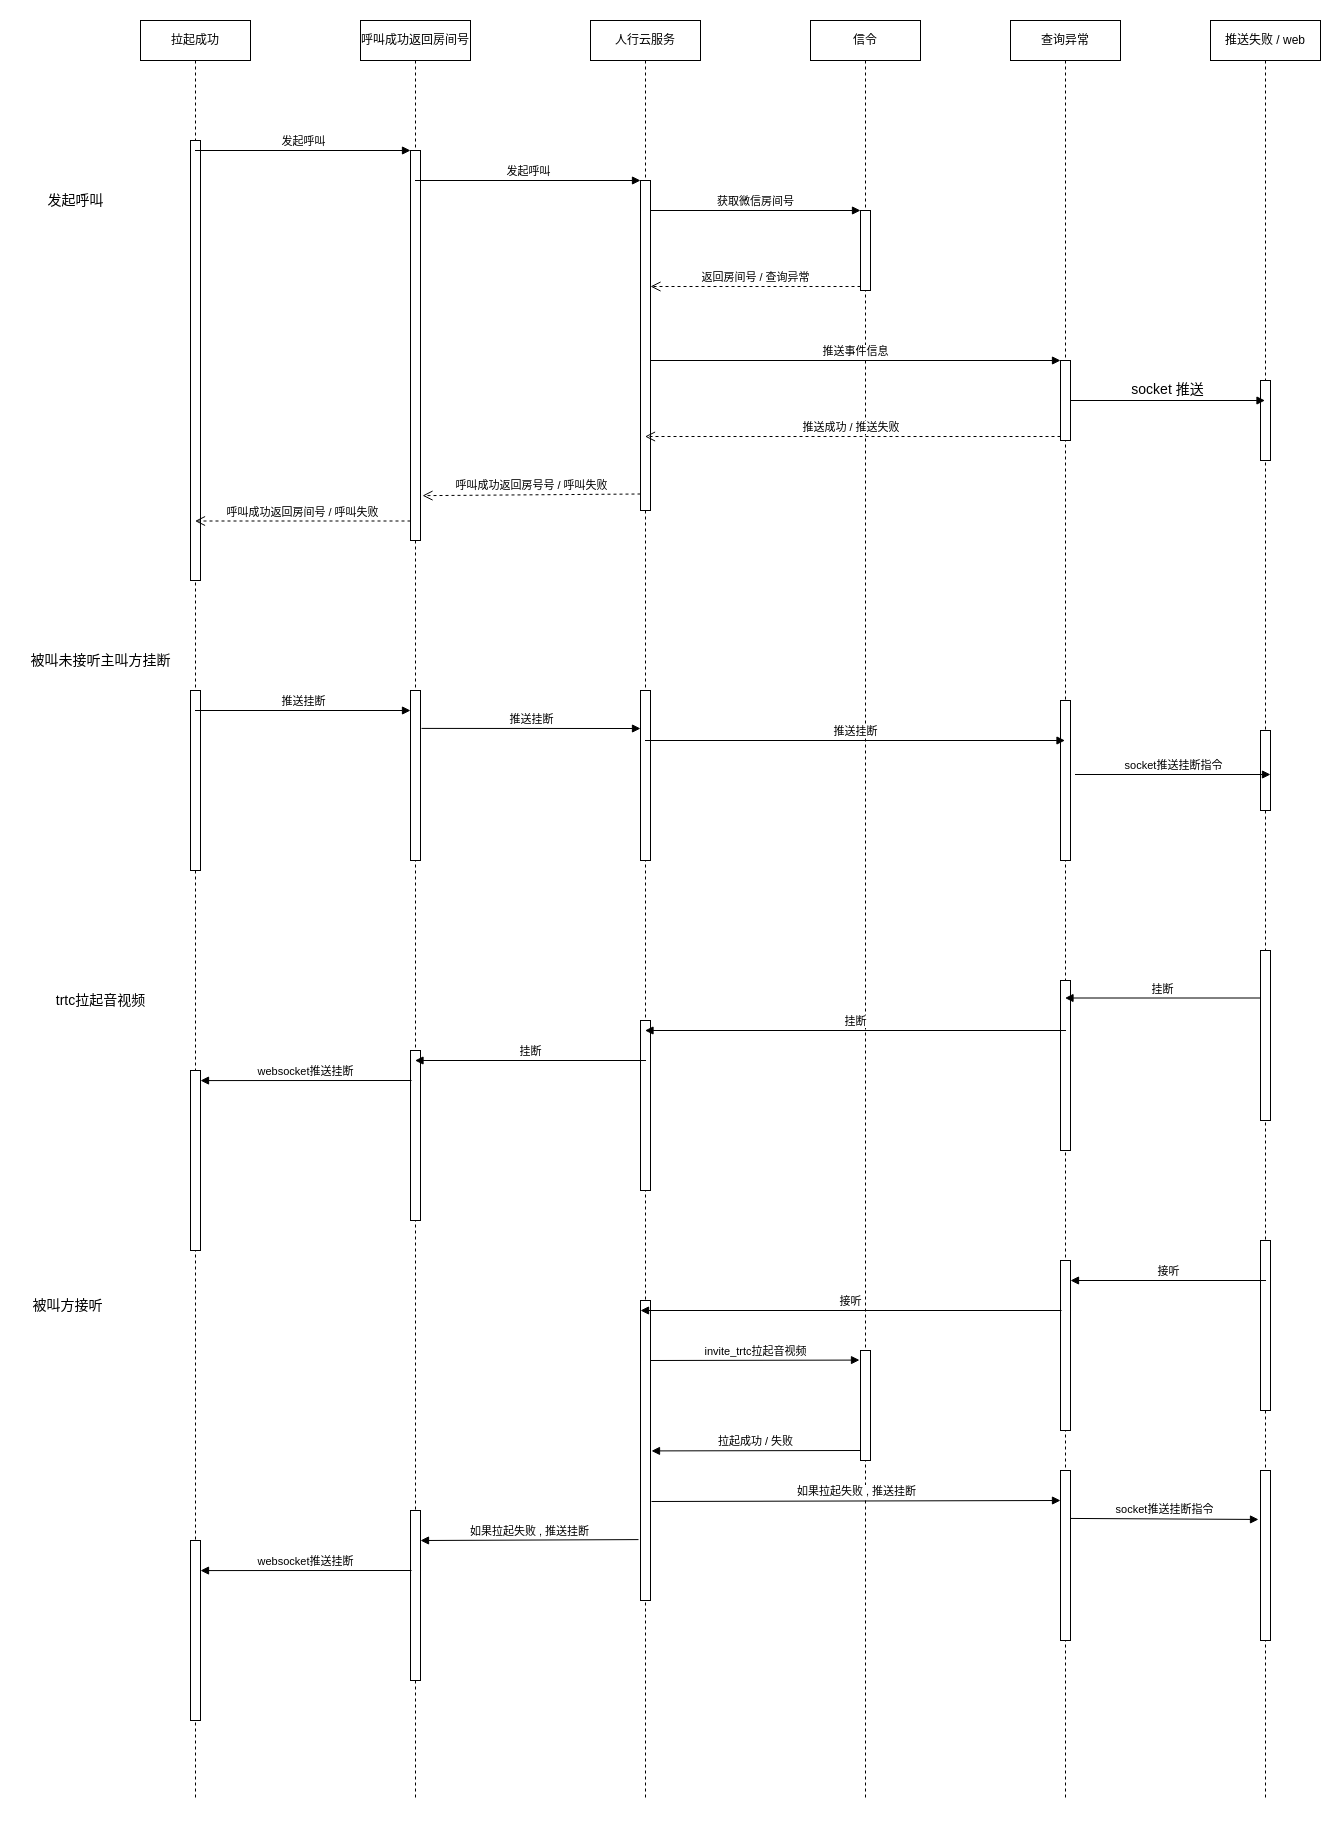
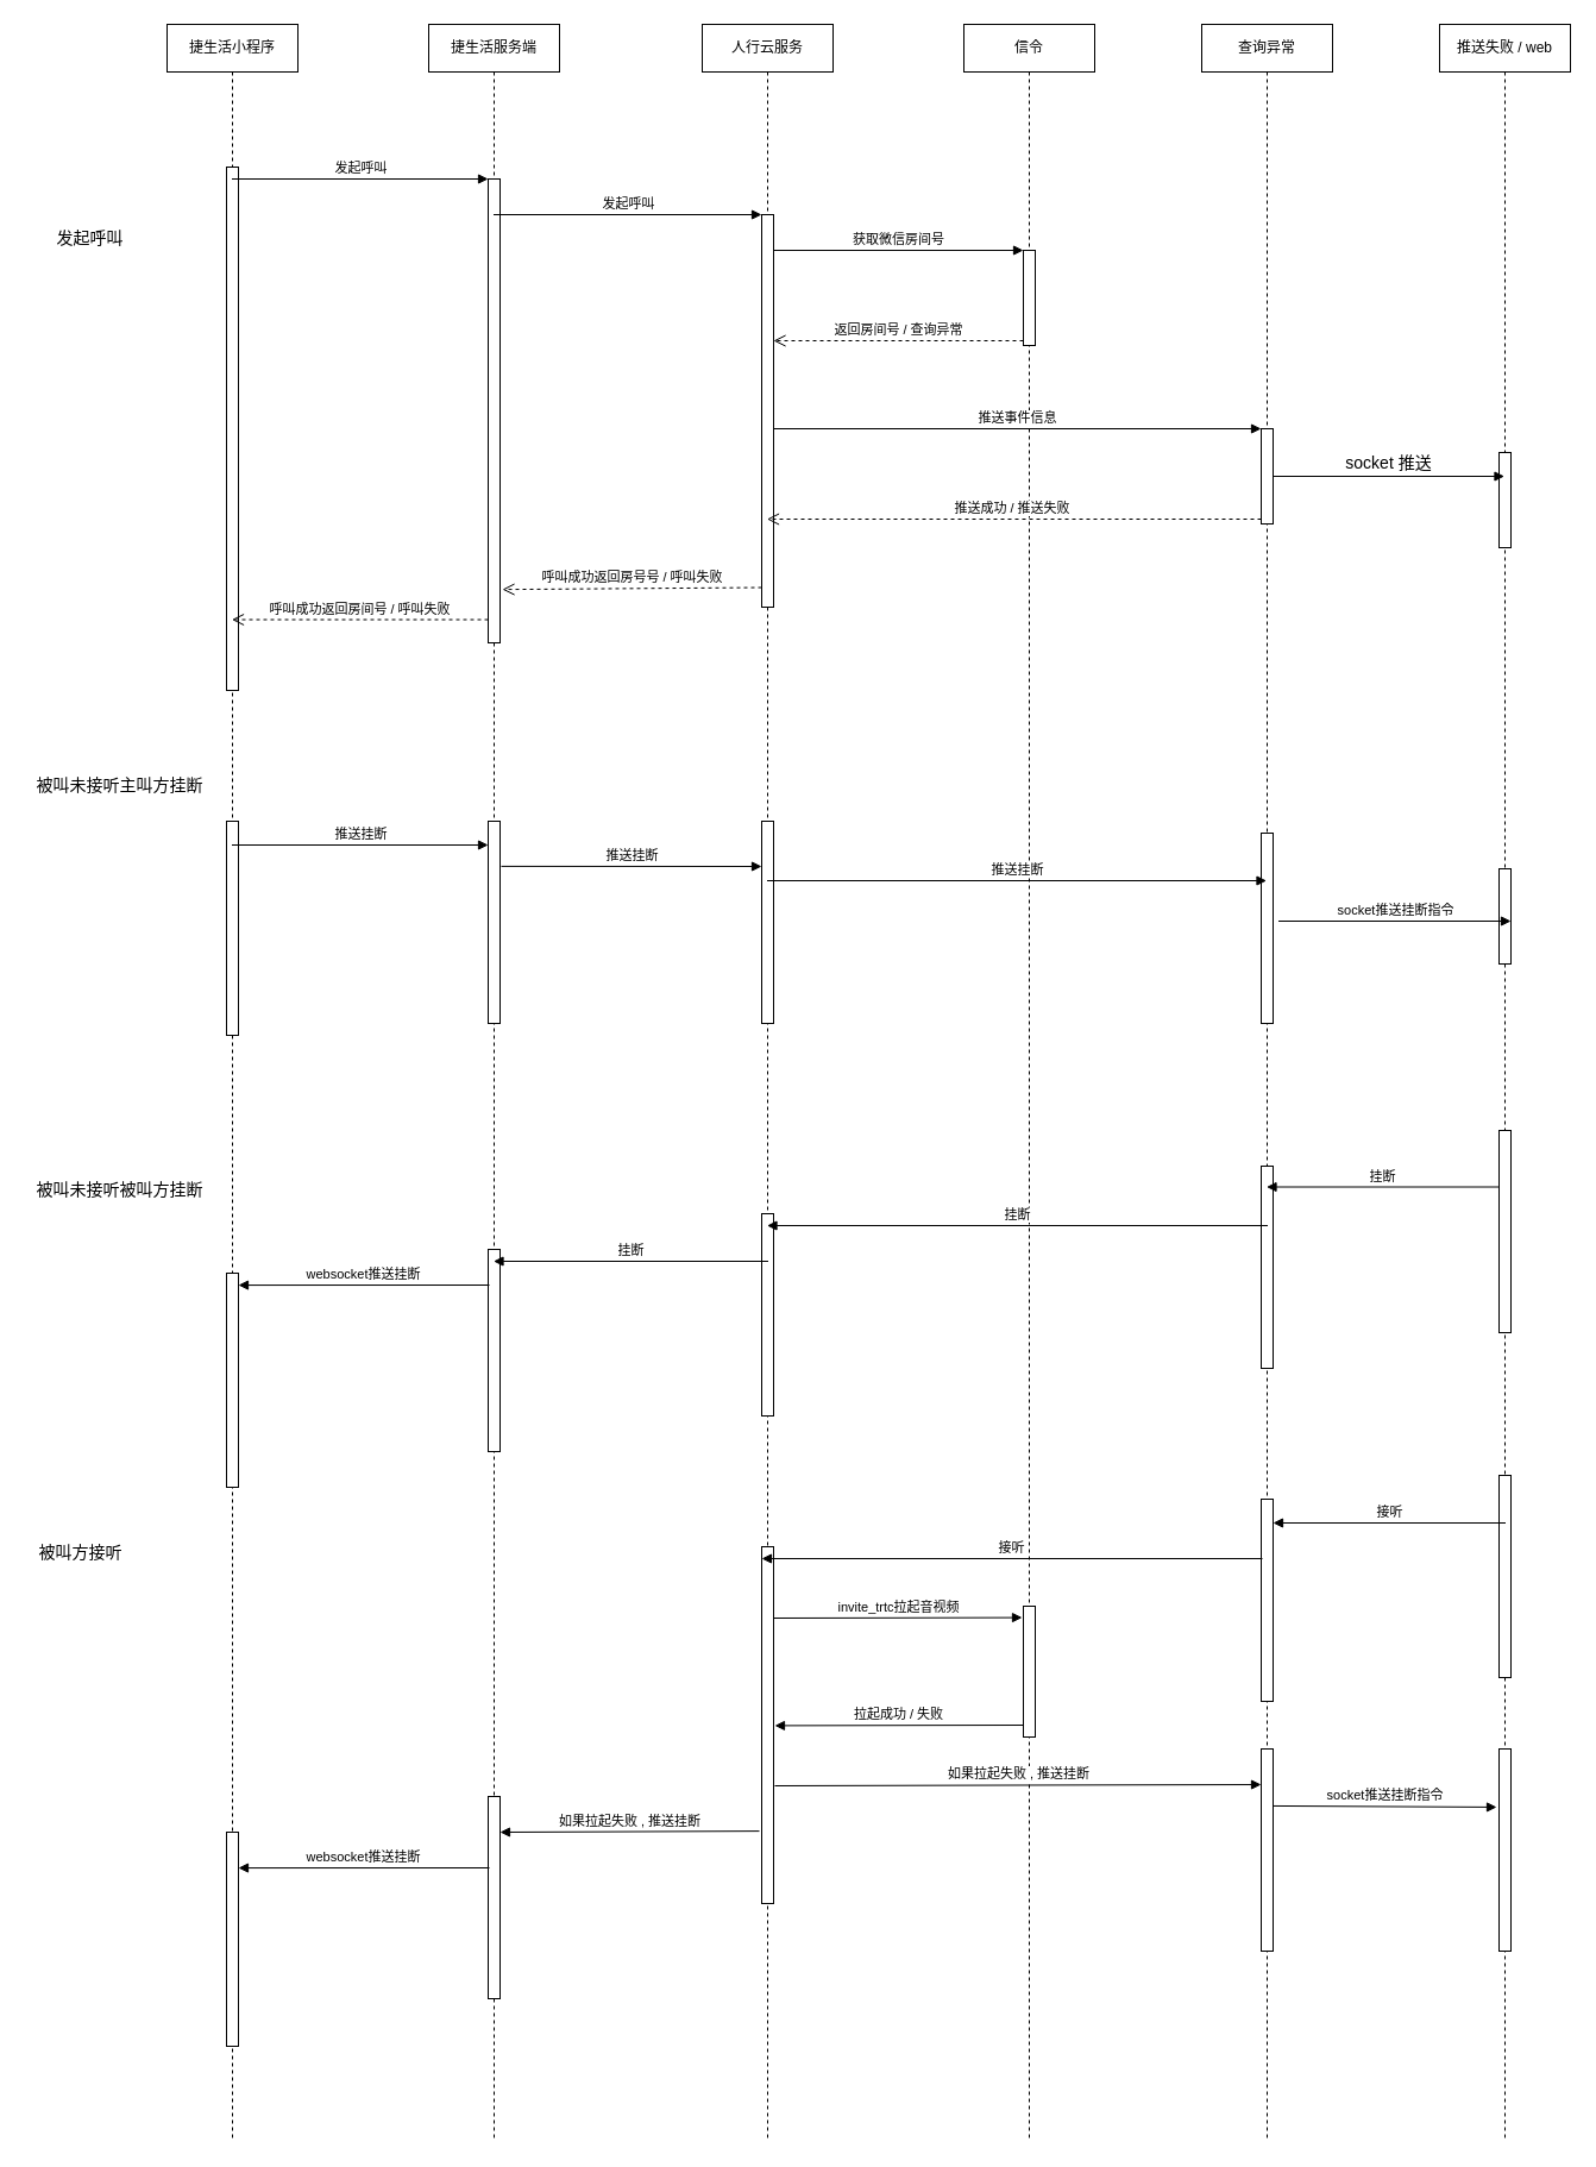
- <mxCell id="2" value="拉起成功" style="shape=umlLifeline;perimeter=lifelinePerimeter;whiteSpace=wrap;html=1;container=1;collapsible=0;recursiveResize=0;outlineConnect=0;" vertex="1" parent="1"><mxGeometry x="140" y="20" width="110" height="1780" as="geometry" /></mxCell>
+ <mxCell id="2" value="捷生活小程序" style="shape=umlLifeline;perimeter=lifelinePerimeter;whiteSpace=wrap;html=1;container=1;collapsible=0;recursiveResize=0;outlineConnect=0;" vertex="1" parent="1"><mxGeometry x="140" y="20" width="110" height="1780" as="geometry" /></mxCell>
- <mxCell id="7" value="呼叫成功返回房间号" style="shape=umlLifeline;perimeter=lifelinePerimeter;whiteSpace=wrap;html=1;container=1;collapsible=0;recursiveResize=0;outlineConnect=0;" vertex="1" parent="1"><mxGeometry x="360" y="20" width="110" height="1780" as="geometry" /></mxCell>
+ <mxCell id="7" value="捷生活服务端" style="shape=umlLifeline;perimeter=lifelinePerimeter;whiteSpace=wrap;html=1;container=1;collapsible=0;recursiveResize=0;outlineConnect=0;" vertex="1" parent="1"><mxGeometry x="360" y="20" width="110" height="1780" as="geometry" /></mxCell>
- <mxCell id="49" value="&lt;font style=&quot;font-size: 14px&quot;&gt;trtc拉起音视频&lt;/font&gt;" style="text;html=1;align=center;verticalAlign=middle;resizable=0;points=[];autosize=1;strokeColor=none;fillColor=none;" vertex="1" parent="1"><mxGeometry x="20" y="990" width="160" height="20" as="geometry" /></mxCell>
+ <mxCell id="49" value="&lt;font style=&quot;font-size: 14px&quot;&gt;被叫未接听被叫方挂断&lt;/font&gt;" style="text;html=1;align=center;verticalAlign=middle;resizable=0;points=[];autosize=1;strokeColor=none;fillColor=none;" vertex="1" parent="1"><mxGeometry x="20" y="990" width="160" height="20" as="geometry" /></mxCell>
